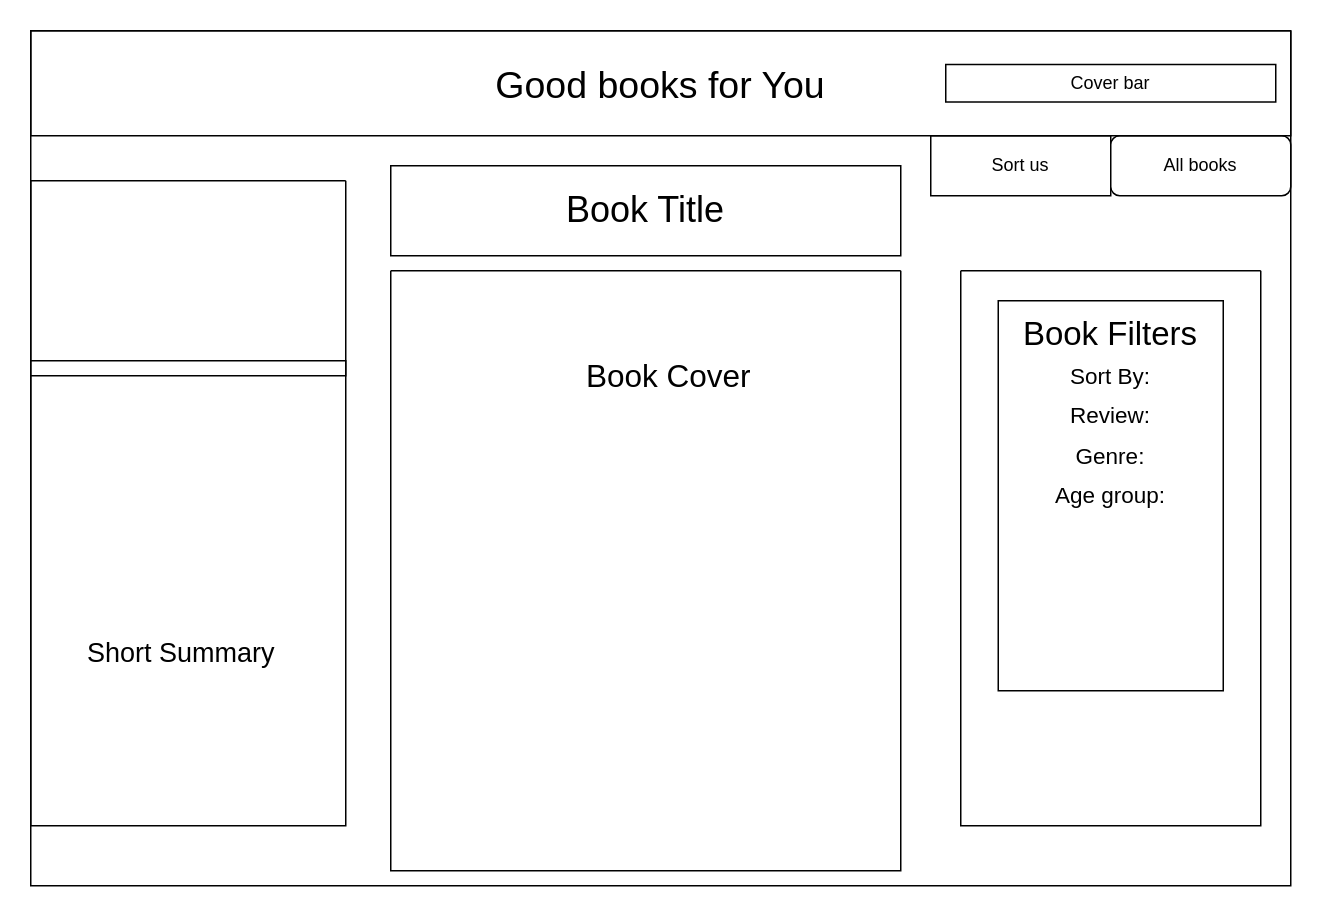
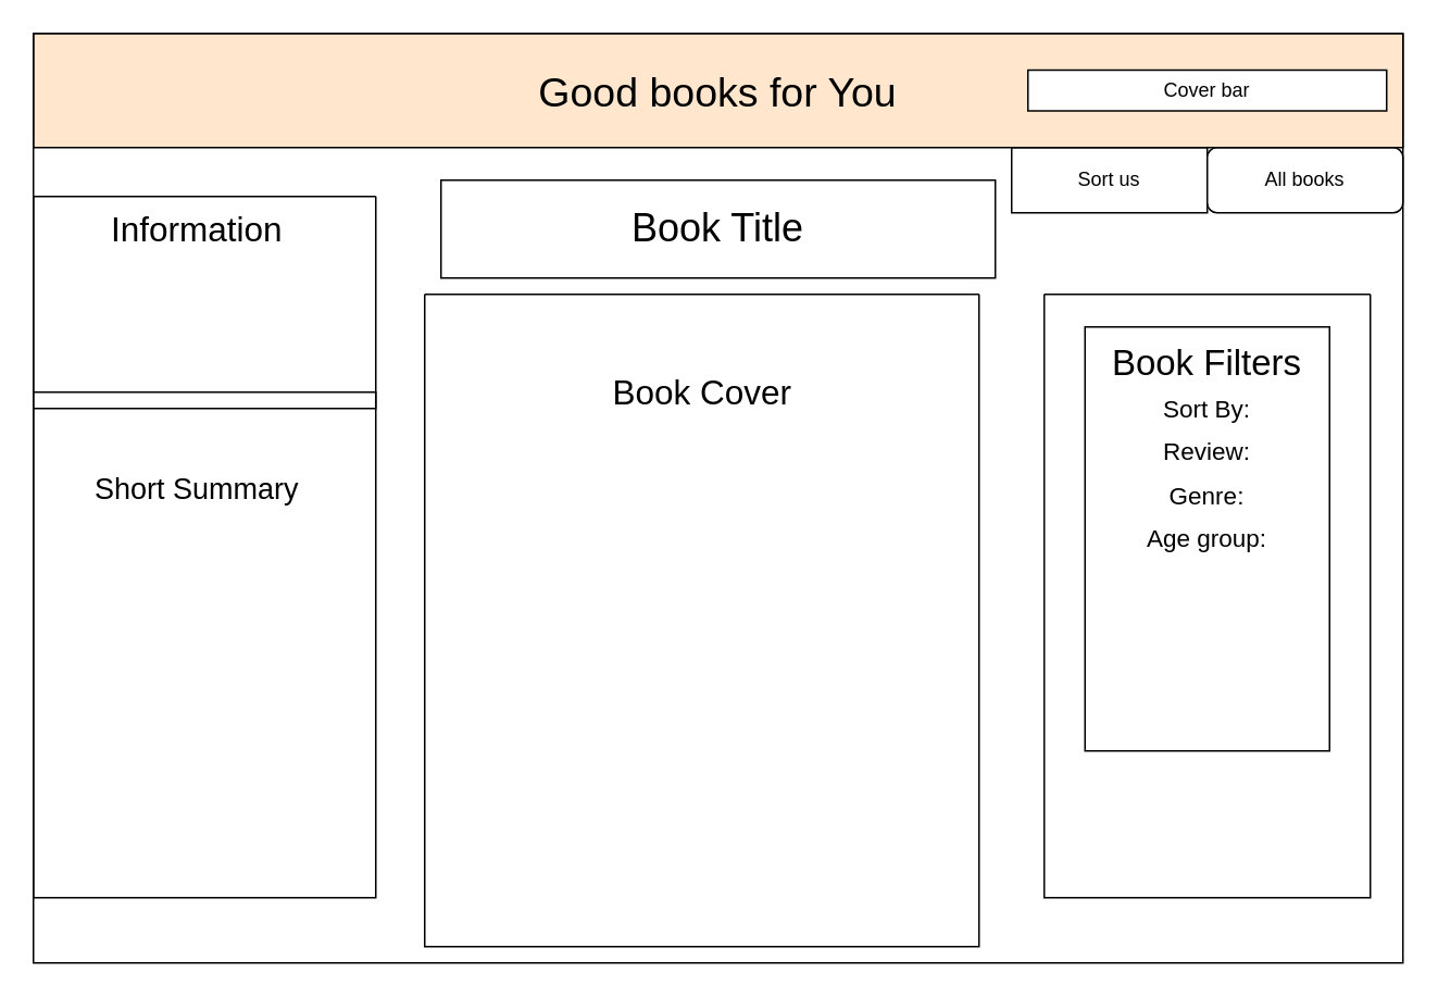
- <mxCell id="13" value="&lt;font style=&quot;font-size: 25px;&quot;&gt;Good books for You&lt;/font&gt;" style="rounded=0;whiteSpace=wrap;html=1;" parent="1" vertex="1"><mxGeometry x="20" y="20" width="840" height="70" as="geometry" /></mxCell>
+ <mxCell id="13" value="&lt;font style=&quot;font-size: 25px;&quot;&gt;Good books for You&lt;/font&gt;" style="rounded=0;whiteSpace=wrap;html=1;fillColor=#ffe6cc;" parent="1" vertex="1"><mxGeometry x="20" y="20" width="840" height="70" as="geometry" /></mxCell>
+ <mxCell id="10" value="Information" style="text;html=1;align=center;verticalAlign=middle;resizable=0;points=[];autosize=1;strokeColor=none;fillColor=none;fontSize=21;" parent="9" vertex="1"><mxGeometry x="35" width="130" height="40" as="geometry" /></mxCell>
- <mxCell id="14" value="&lt;font style=&quot;font-size: 24px;&quot;&gt;Book Title&lt;/font&gt;" style="rounded=0;whiteSpace=wrap;html=1;" parent="1" vertex="1"><mxGeometry x="260" y="110" width="340" height="60" as="geometry" /></mxCell>
+ <mxCell id="14" value="&lt;font style=&quot;font-size: 24px;&quot;&gt;Book Title&lt;/font&gt;" style="rounded=0;whiteSpace=wrap;html=1;" parent="1" vertex="1"><mxGeometry x="270" y="110" width="340" height="60" as="geometry" /></mxCell>
- <mxCell id="3" value="Book Cover" style="text;html=1;align=center;verticalAlign=middle;resizable=0;points=[];autosize=1;strokeColor=none;fillColor=none;fontSize=21;" parent="2" vertex="1"><mxGeometry x="120" y="50" width="130" height="40" as="geometry" /></mxCell>
+ <mxCell id="3" value="Book Cover" style="text;html=1;align=center;verticalAlign=middle;resizable=0;points=[];autosize=1;strokeColor=none;fillColor=none;fontSize=21;" parent="2" vertex="1"><mxGeometry x="105" y="40" width="130" height="40" as="geometry" /></mxCell>
- <mxCell id="11" value="Short Summary" style="text;html=1;align=center;verticalAlign=middle;resizable=0;points=[];autosize=1;strokeColor=none;fillColor=none;fontSize=18;" parent="9" vertex="1"><mxGeometry x="25" y="295" width="150" height="40" as="geometry" /></mxCell>
+ <mxCell id="11" value="Short Summary" style="text;html=1;align=center;verticalAlign=middle;resizable=0;points=[];autosize=1;strokeColor=none;fillColor=none;fontSize=18;" parent="9" vertex="1"><mxGeometry x="25" y="160" width="150" height="40" as="geometry" /></mxCell>
